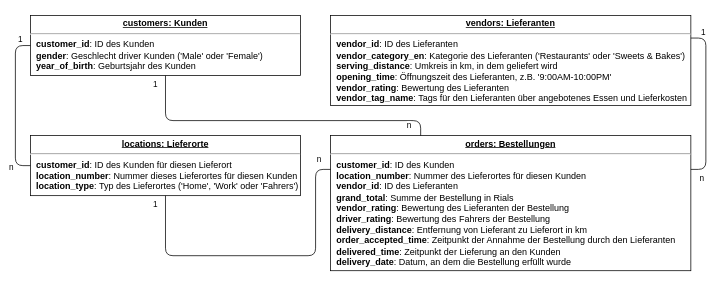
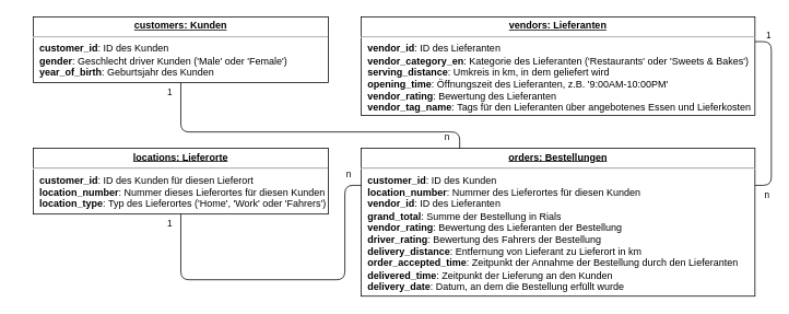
- <mxCell id="5" value="" style="endArrow=none;html=1;edgeStyle=orthogonalEdgeStyle;exitX=0;exitY=0.5;exitDx=0;exitDy=0;entryX=0;entryY=0.5;entryDx=0;entryDy=0;" parent="1" source="4" target="3" edge="1"><mxGeometry relative="1" as="geometry"><mxPoint x="110" y="370" as="sourcePoint" /><mxPoint x="270" y="370" as="targetPoint" /><Array as="points"><mxPoint x="20" y="220" /><mxPoint x="20" y="60" /></Array></mxGeometry></mxCell>
- <mxCell id="6" value="n" style="edgeLabel;resizable=0;html=1;align=left;verticalAlign=bottom;" parent="5" connectable="0" vertex="1"><mxGeometry x="-1" relative="1" as="geometry"><mxPoint x="-30" y="10" as="offset" /></mxGeometry></mxCell>
- <mxCell id="7" value="1" style="edgeLabel;resizable=0;html=1;align=right;verticalAlign=bottom;" parent="5" connectable="0" vertex="1"><mxGeometry x="1" relative="1" as="geometry"><mxPoint x="-10" as="offset" /></mxGeometry></mxCell>
